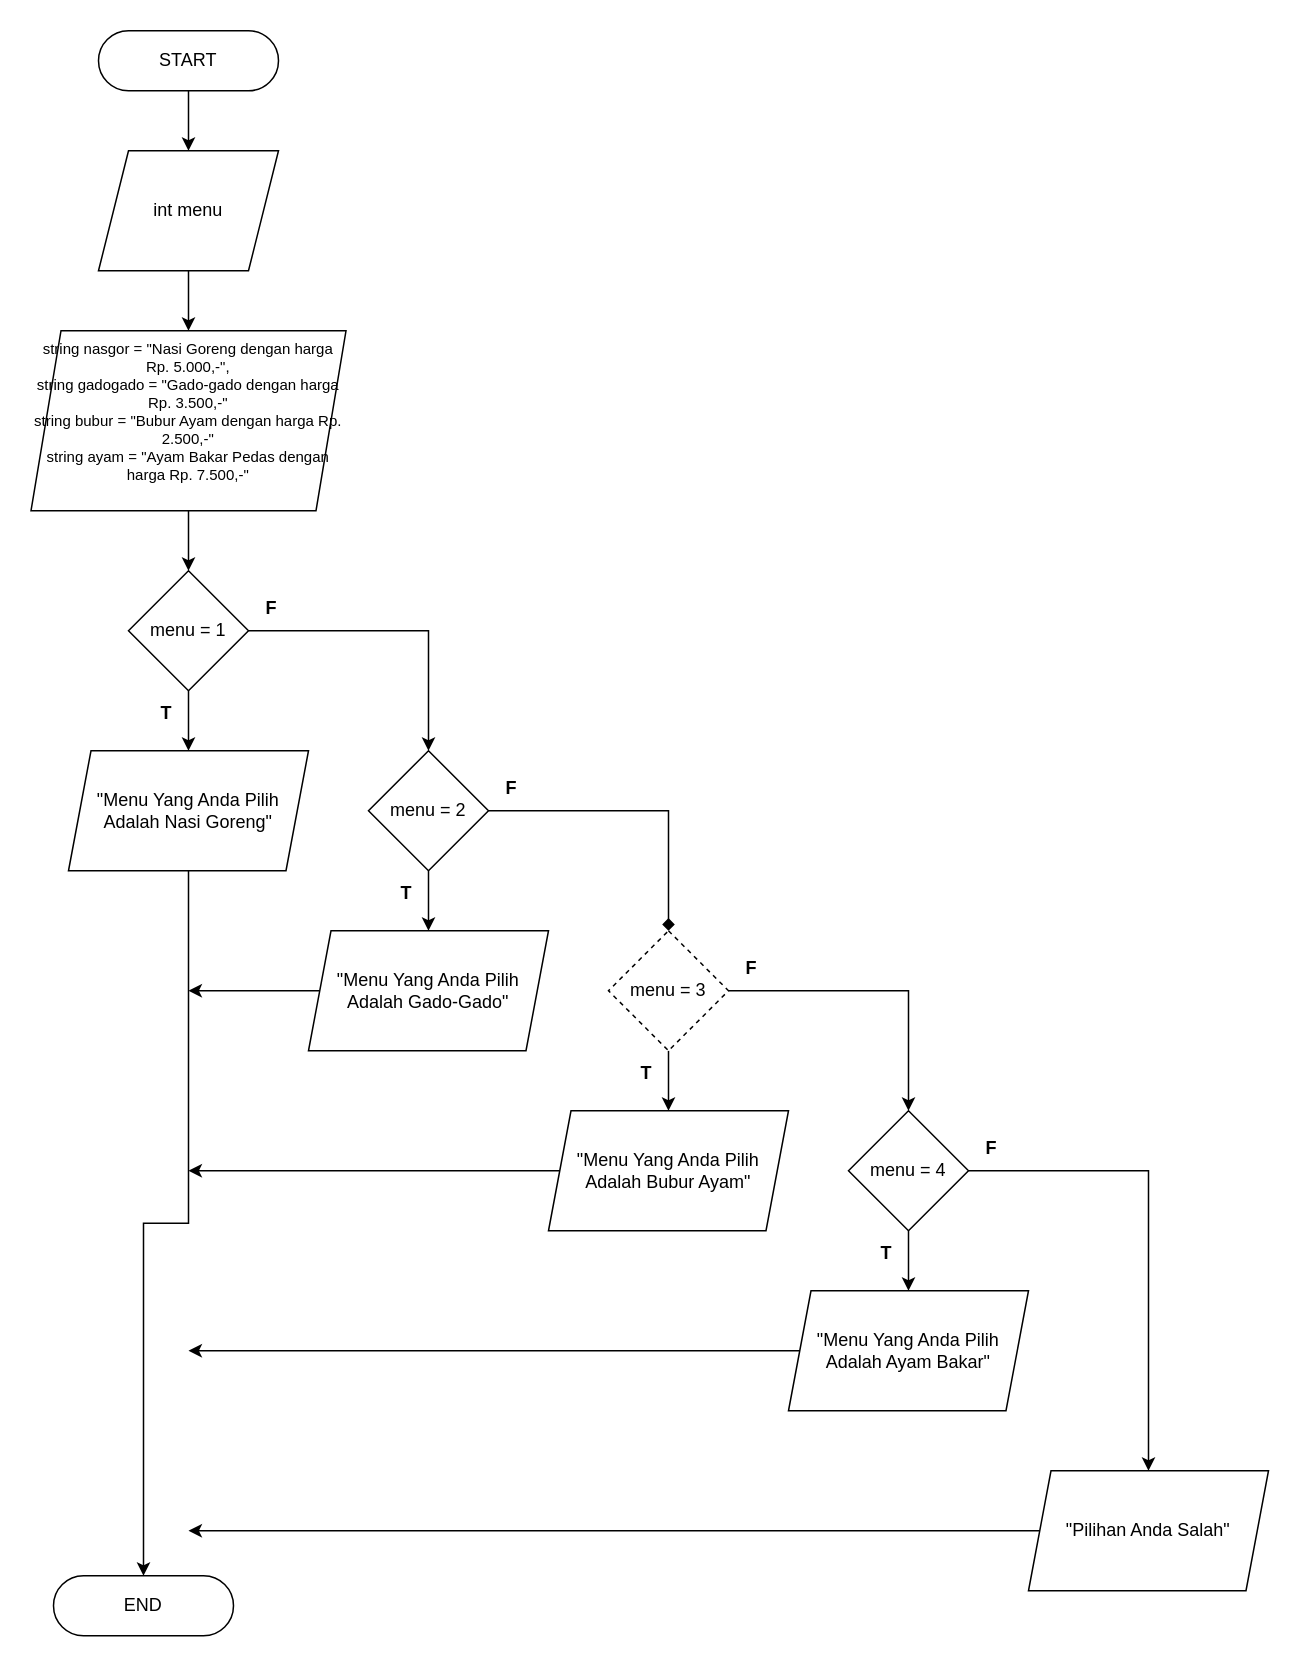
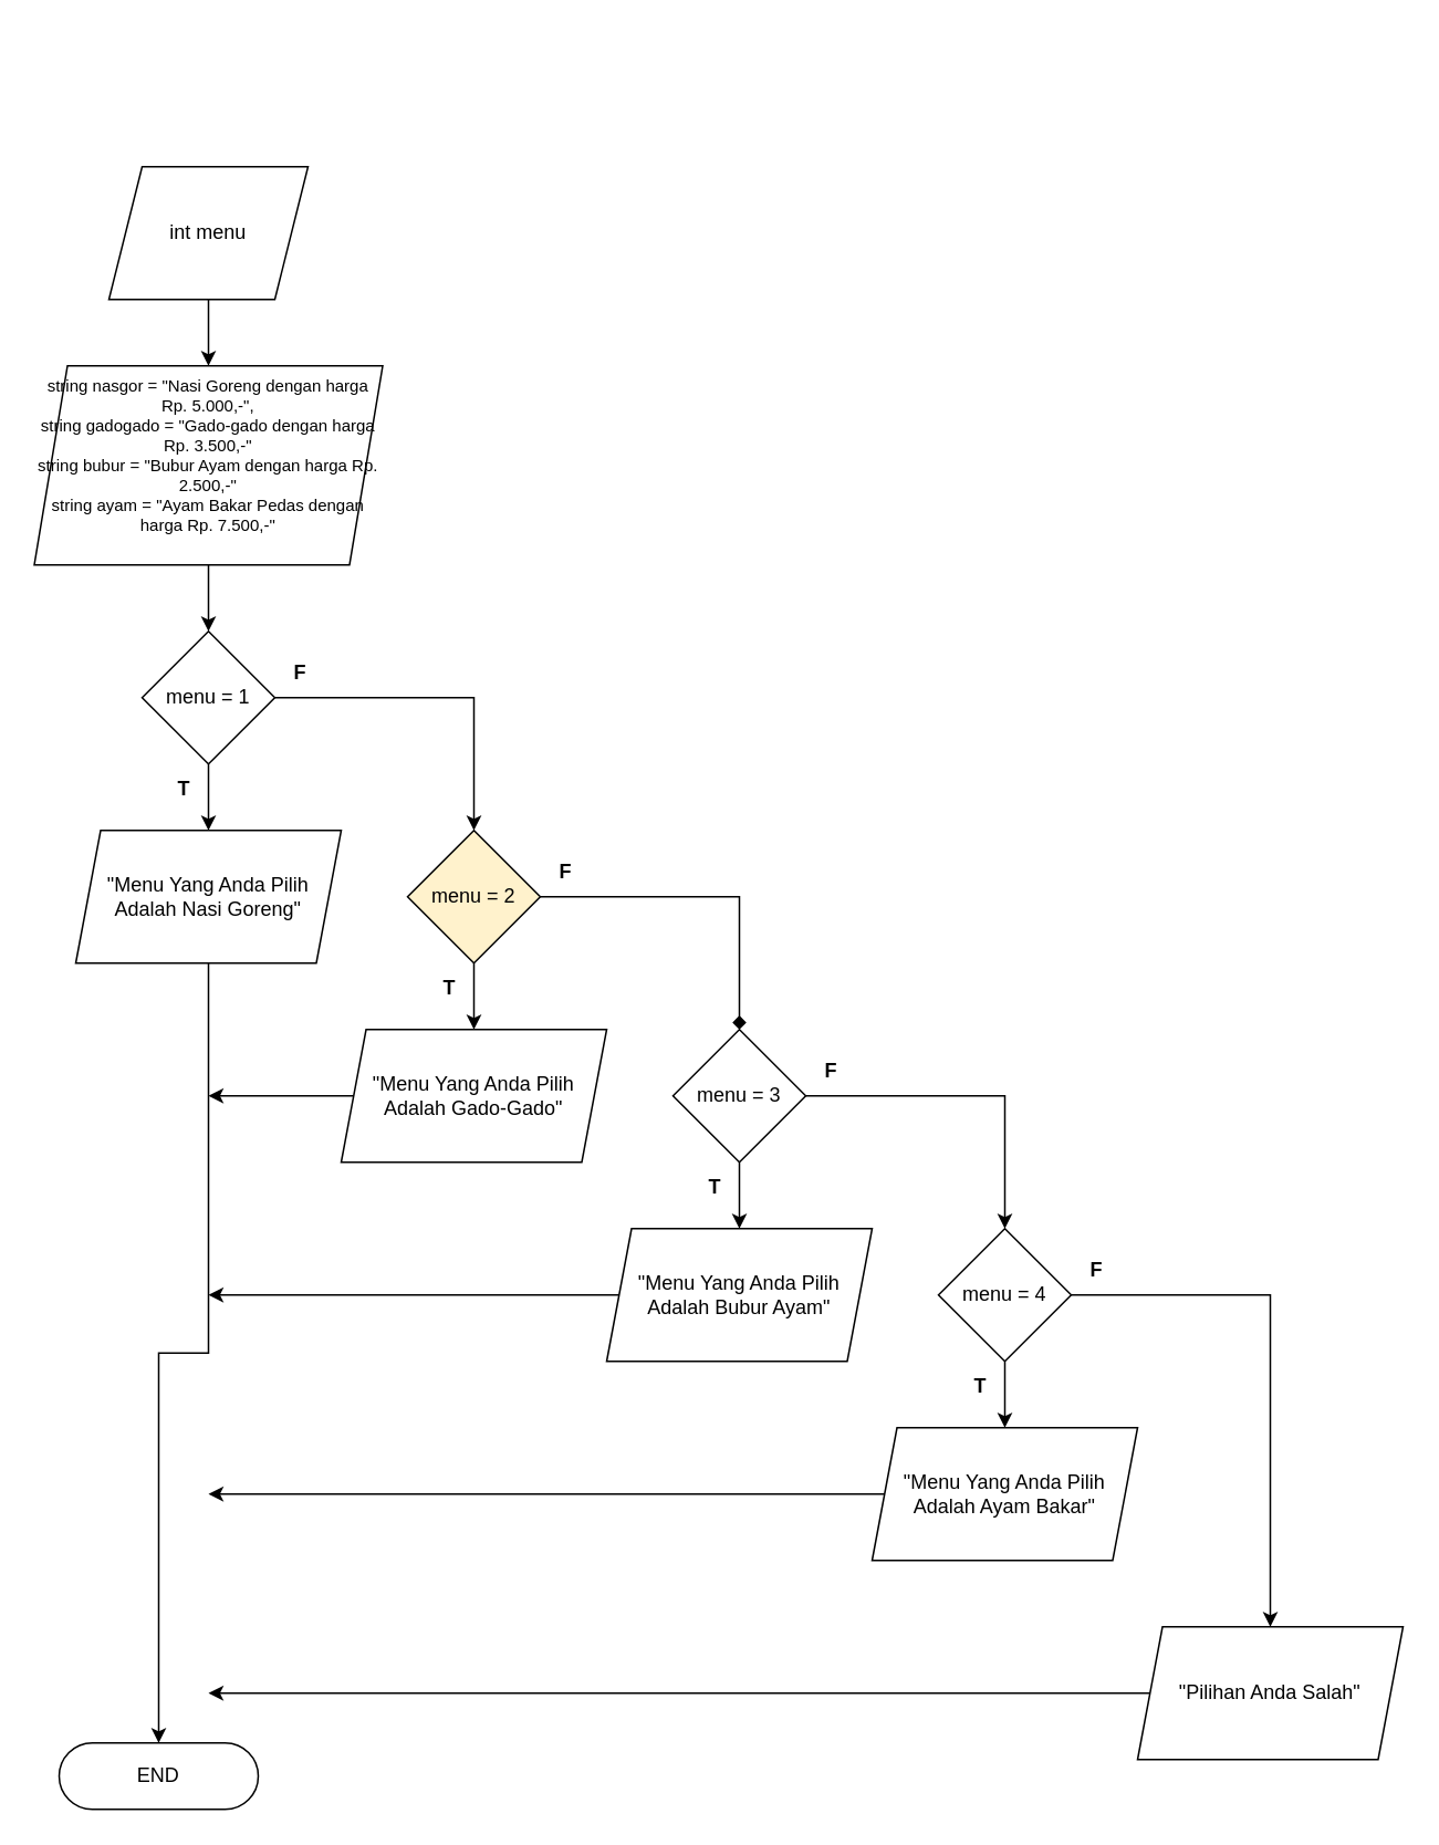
- <mxCell id="3" value="START" style="rounded=1;whiteSpace=wrap;html=1;arcSize=50;" vertex="1" parent="1"><mxGeometry x="65" y="20" width="120" height="40" as="geometry" /></mxCell>
- <mxCell id="2" style="edgeStyle=orthogonalEdgeStyle;rounded=0;orthogonalLoop=1;jettySize=auto;html=1;exitX=0.5;exitY=1;exitDx=0;exitDy=0;entryX=0.5;entryY=0;entryDx=0;entryDy=0;" edge="1" parent="1" source="3" target="22"><mxGeometry relative="1" as="geometry" /></mxCell>
- <mxCell id="13" value="menu = 2" style="rhombus;whiteSpace=wrap;html=1;" vertex="1" parent="1"><mxGeometry x="245" y="500" width="80" height="80" as="geometry" /></mxCell>
+ <mxCell id="13" value="menu = 2" style="rhombus;whiteSpace=wrap;html=1;fillColor=#fff2cc;" vertex="1" parent="1"><mxGeometry x="245" y="500" width="80" height="80" as="geometry" /></mxCell>
- <mxCell id="18" value="menu = 3" style="rhombus;whiteSpace=wrap;html=1;dashed=1;" vertex="1" parent="1"><mxGeometry x="405" y="620" width="80" height="80" as="geometry" /></mxCell>
+ <mxCell id="18" value="menu = 3" style="rhombus;whiteSpace=wrap;html=1;" vertex="1" parent="1"><mxGeometry x="405" y="620" width="80" height="80" as="geometry" /></mxCell>
